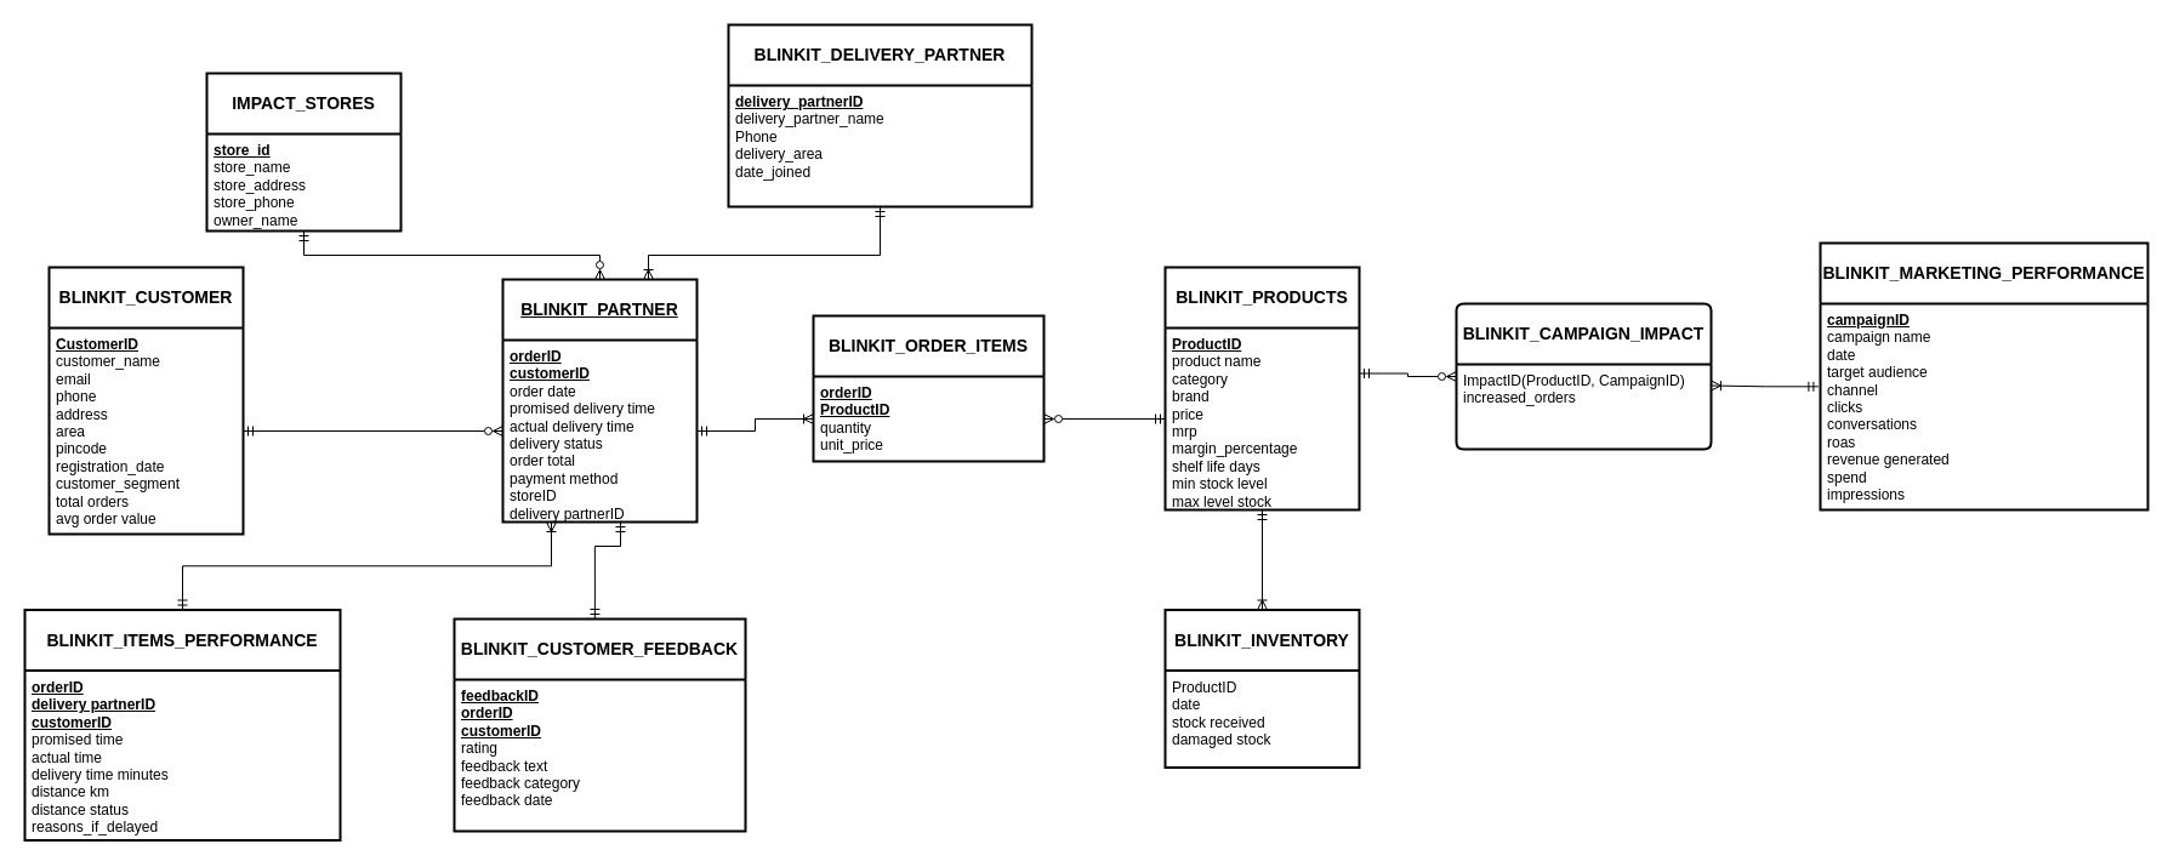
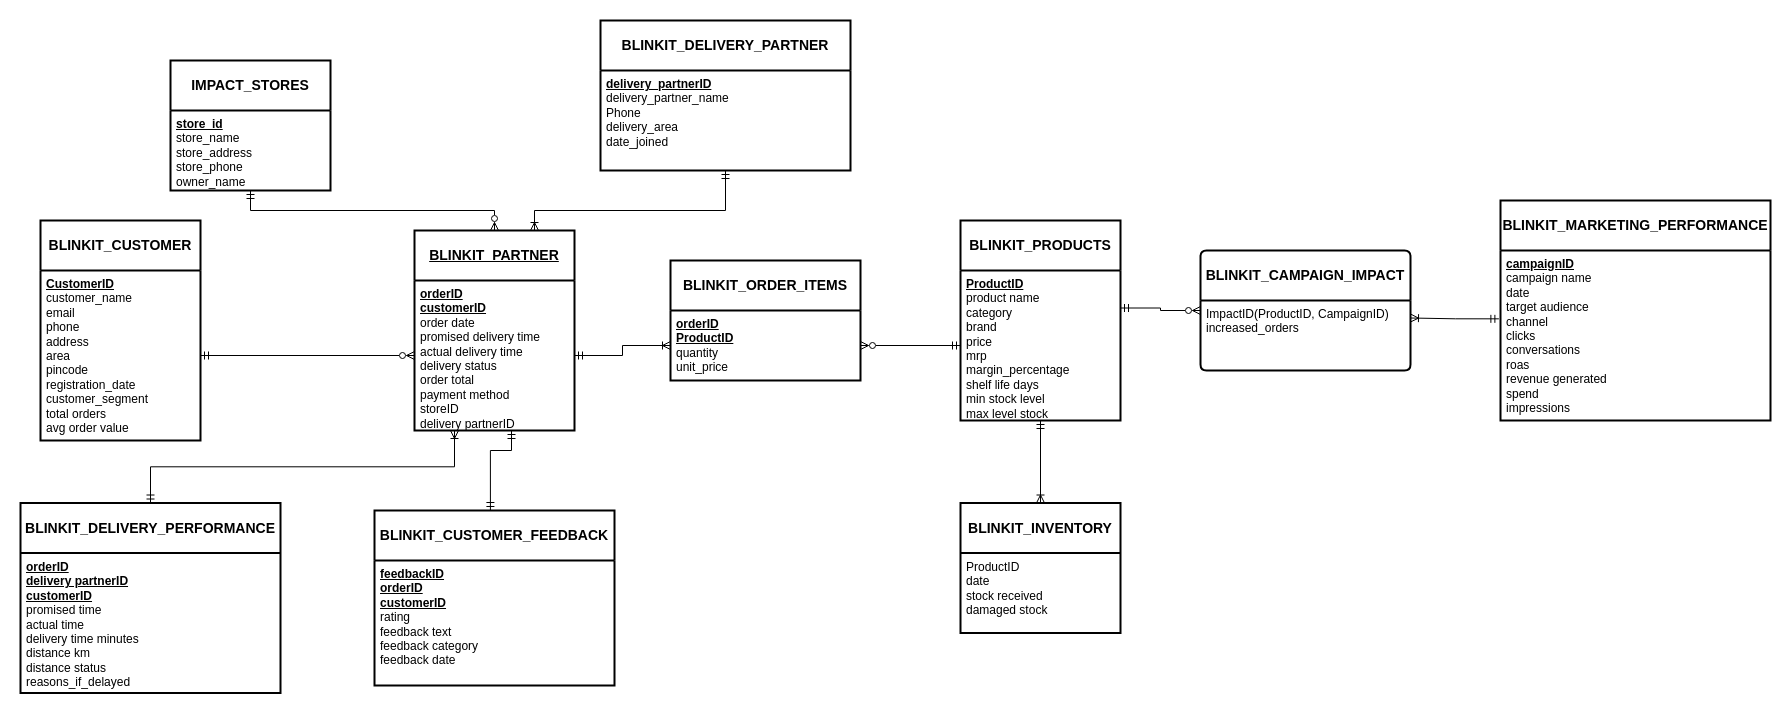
- <mxCell id="20" value="&lt;b&gt;BLINKIT_ITEMS_PERFORMANCE&lt;/b&gt;" style="swimlane;childLayout=stackLayout;horizontal=1;startSize=50;horizontalStack=0;rounded=0;fontSize=14;fontStyle=0;strokeWidth=2;resizeParent=0;resizeLast=1;shadow=0;dashed=0;align=center;arcSize=4;whiteSpace=wrap;html=1;" vertex="1" parent="1"><mxGeometry x="20" y="502.5" width="260" height="190" as="geometry" /></mxCell>
+ <mxCell id="20" value="&lt;b&gt;BLINKIT_DELIVERY_PERFORMANCE&lt;/b&gt;" style="swimlane;childLayout=stackLayout;horizontal=1;startSize=50;horizontalStack=0;rounded=0;fontSize=14;fontStyle=0;strokeWidth=2;resizeParent=0;resizeLast=1;shadow=0;dashed=0;align=center;arcSize=4;whiteSpace=wrap;html=1;" vertex="1" parent="1"><mxGeometry x="20" y="502.5" width="260" height="190" as="geometry" /></mxCell>
